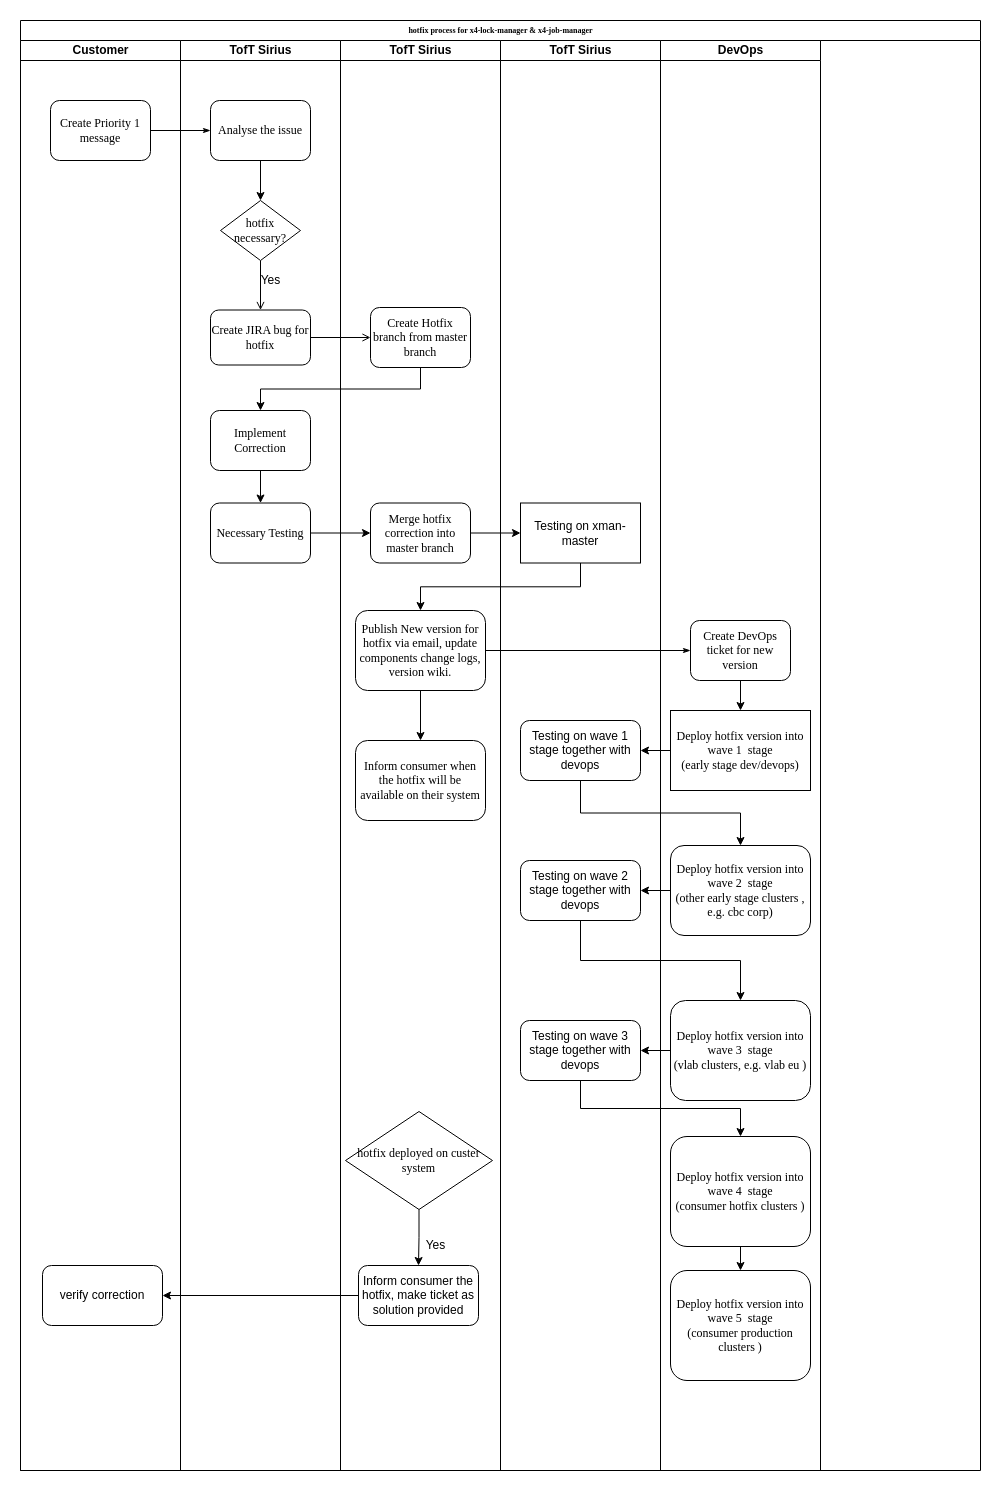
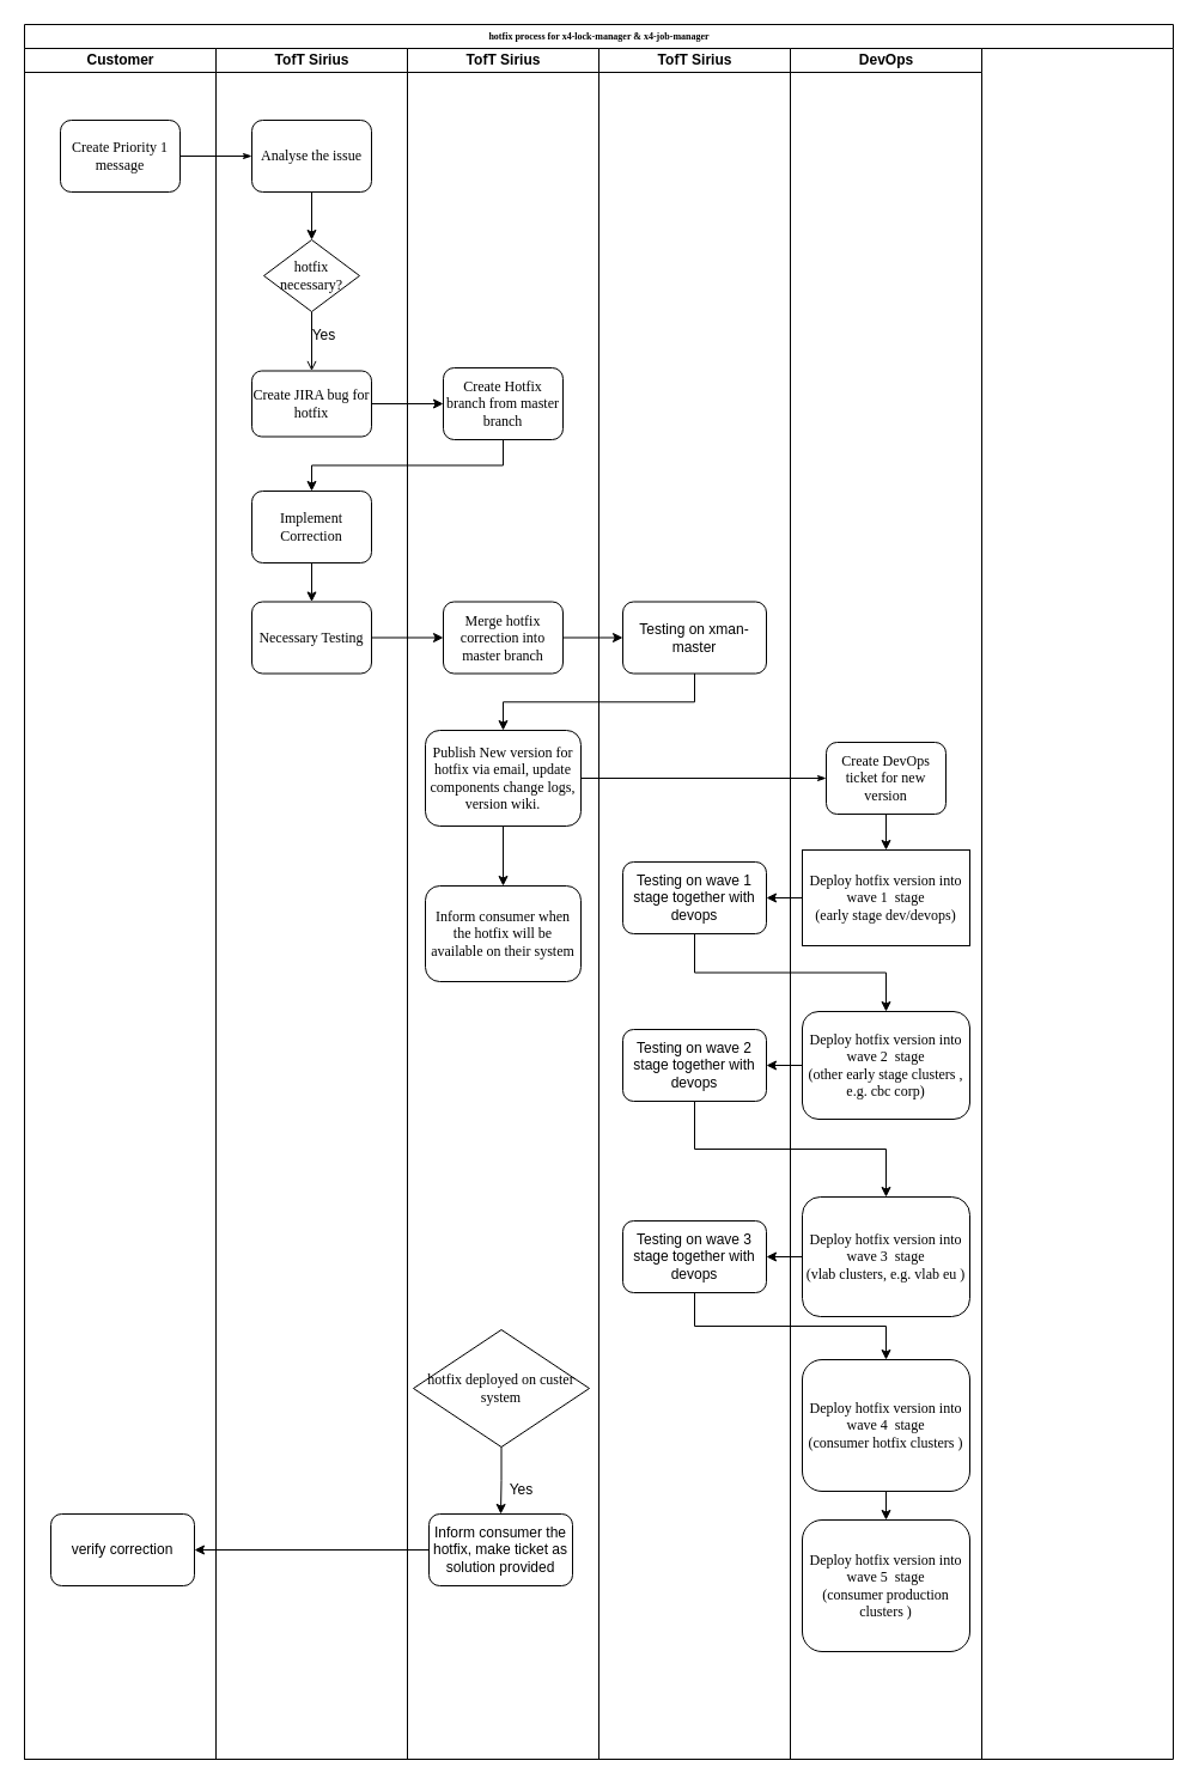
- <mxCell id="29" value="" style="edgeStyle=orthogonalEdgeStyle;rounded=0;orthogonalLoop=1;jettySize=auto;html=1;exitX=1;exitY=0.5;exitDx=0;exitDy=0;entryX=0;entryY=0.5;entryDx=0;entryDy=0;endArrow=open;" parent="2" source="9" target="23" edge="1"><mxGeometry relative="1" as="geometry" /></mxCell>
+ <mxCell id="29" value="" style="edgeStyle=orthogonalEdgeStyle;rounded=0;orthogonalLoop=1;jettySize=auto;html=1;exitX=1;exitY=0.5;exitDx=0;exitDy=0;entryX=0;entryY=0.5;entryDx=0;entryDy=0;" parent="2" source="9" target="23" edge="1"><mxGeometry relative="1" as="geometry" /></mxCell>
- <mxCell id="31" value="Testing on xman-master" style="whiteSpace=wrap;html=1;rounded=0;" parent="30" vertex="1"><mxGeometry x="20" y="462.5" width="120" height="60" as="geometry" /></mxCell>
+ <mxCell id="31" value="Testing on xman-master" style="rounded=1;whiteSpace=wrap;html=1;" parent="30" vertex="1"><mxGeometry x="20" y="462.5" width="120" height="60" as="geometry" /></mxCell>
